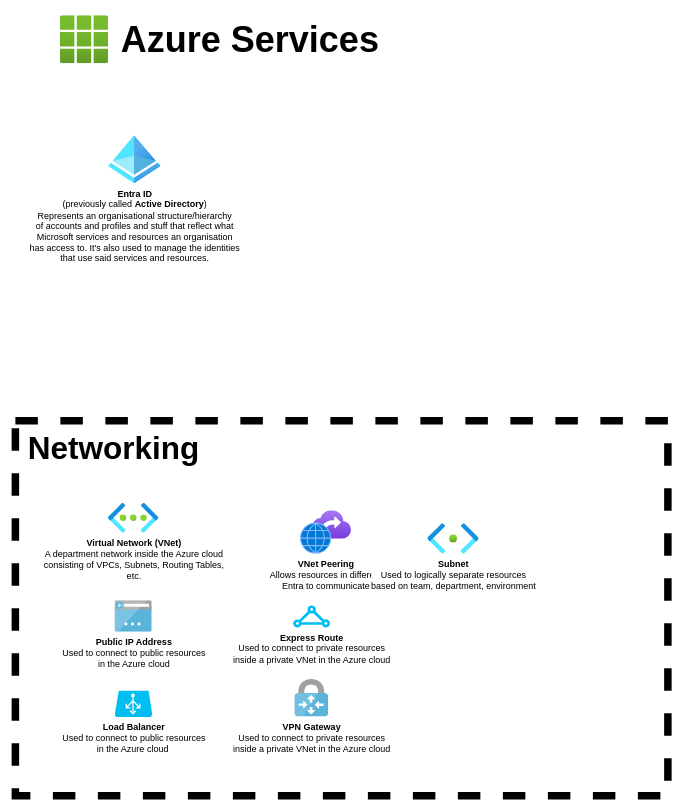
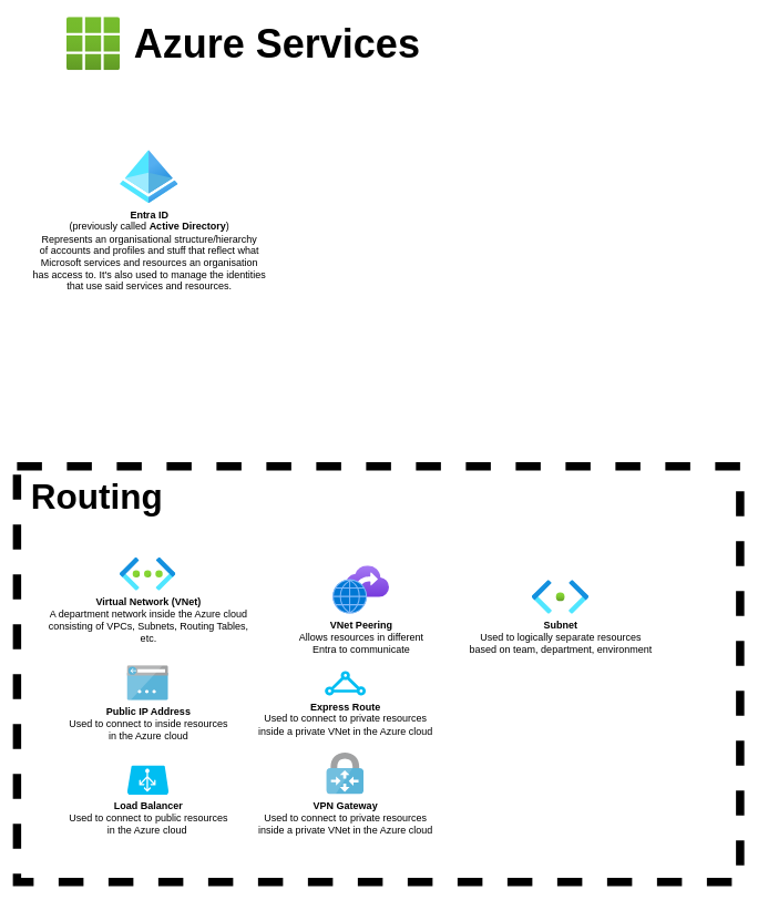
- <mxCell id="4" value="Networking" style="rounded=0;whiteSpace=wrap;html=1;fontColor=default;fillColor=none;dashed=1;strokeWidth=10;verticalAlign=top;align=left;spacingLeft=15;spacingTop=5;fontStyle=1;fontSize=42;" vertex="1" parent="1"><mxGeometry x="20" y="560" width="870" height="500" as="geometry" /></mxCell>
+ <mxCell id="4" value="Routing" style="rounded=0;whiteSpace=wrap;html=1;fontColor=default;fillColor=none;dashed=1;strokeWidth=10;verticalAlign=top;align=left;spacingLeft=15;spacingTop=5;fontStyle=1;fontSize=42;" vertex="1" parent="1"><mxGeometry x="20" y="560" width="870" height="500" as="geometry" /></mxCell>
- <mxCell id="11" value="Subnet&lt;div&gt;&lt;span style=&quot;font-weight: normal;&quot;&gt;Used to logically separate resources&lt;/span&gt;&lt;/div&gt;&lt;div&gt;&lt;span style=&quot;font-weight: normal;&quot;&gt;based on team, department, environment&lt;/span&gt;&lt;/div&gt;" style="image;aspect=fixed;html=1;points=[];align=center;fontSize=12;image=img/lib/azure2/networking/Subnet.svg;fontStyle=1" vertex="1" parent="1"><mxGeometry x="570" y="697.2" width="68" height="40.72" as="geometry" /></mxCell>
+ <mxCell id="11" value="Subnet&lt;div&gt;&lt;span style=&quot;font-weight: normal;&quot;&gt;Used to logically separate resources&lt;/span&gt;&lt;/div&gt;&lt;div&gt;&lt;span style=&quot;font-weight: normal;&quot;&gt;based on team, department, environment&lt;/span&gt;&lt;/div&gt;" style="image;aspect=fixed;html=1;points=[];align=center;fontSize=12;image=img/lib/azure2/networking/Subnet.svg;fontStyle=1" vertex="1" parent="1"><mxGeometry x="640" y="697.2" width="68" height="40.72" as="geometry" /></mxCell>
- <mxCell id="8" value="Public IP Address&lt;div&gt;&lt;span style=&quot;font-weight: normal;&quot;&gt;Used to connect to public resources&lt;/span&gt;&lt;/div&gt;&lt;div&gt;&lt;span style=&quot;font-weight: normal;&quot;&gt;in the Azure cloud&lt;/span&gt;&lt;/div&gt;" style="image;sketch=0;aspect=fixed;html=1;points=[];align=center;fontSize=12;image=img/lib/mscae/App_Service_IPAddress.svg;fontStyle=1" vertex="1" parent="1"><mxGeometry x="152.5" y="800" width="50" height="42" as="geometry" /></mxCell>
+ <mxCell id="8" value="Public IP Address&lt;div&gt;&lt;span style=&quot;font-weight: normal;&quot;&gt;Used to connect to inside resources&lt;/span&gt;&lt;/div&gt;&lt;div&gt;&lt;span style=&quot;font-weight: normal;&quot;&gt;in the Azure cloud&lt;/span&gt;&lt;/div&gt;" style="image;sketch=0;aspect=fixed;html=1;points=[];align=center;fontSize=12;image=img/lib/mscae/App_Service_IPAddress.svg;fontStyle=1" vertex="1" parent="1"><mxGeometry x="152.5" y="800" width="50" height="42" as="geometry" /></mxCell>
